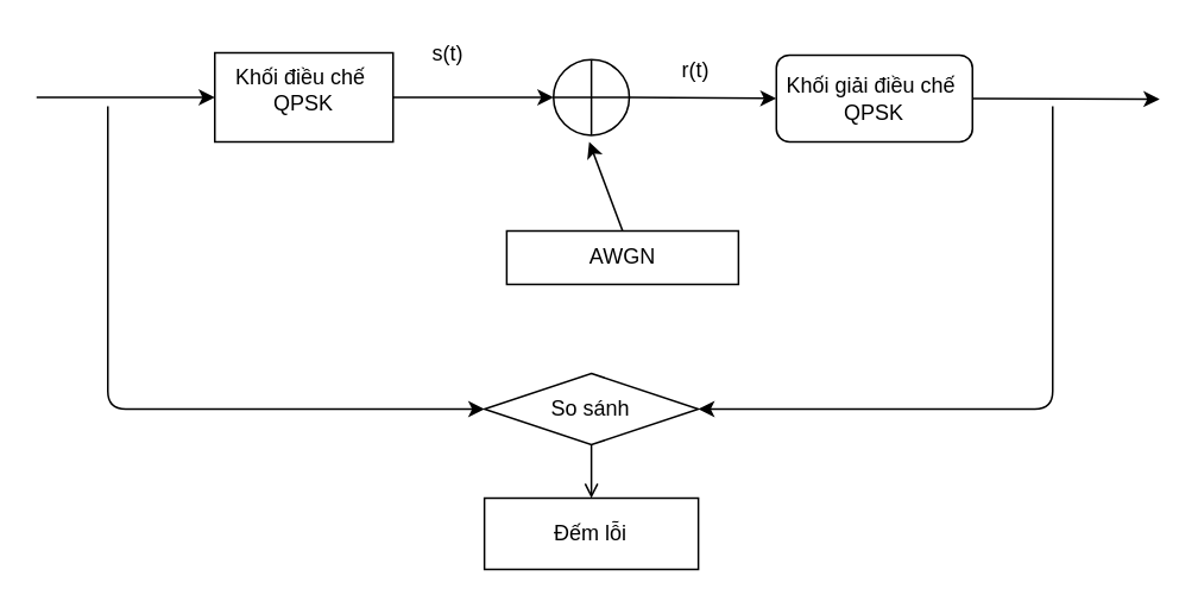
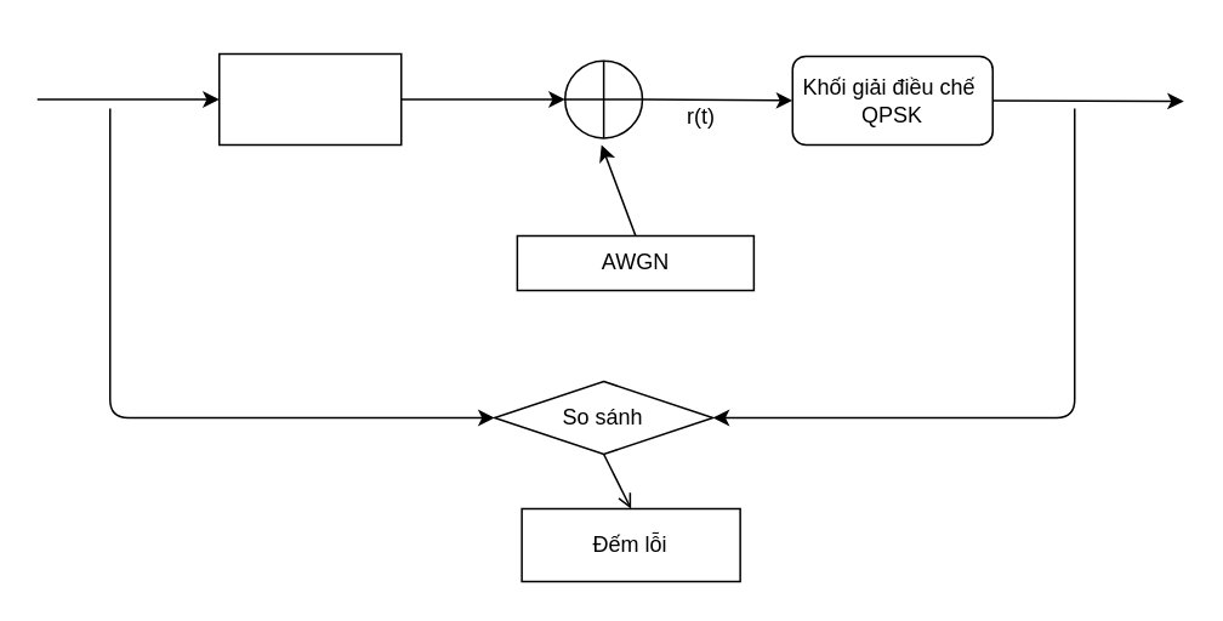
- <mxCell id="19" value="s(t)" style="text;html=1;strokeColor=none;fillColor=none;align=center;verticalAlign=middle;whiteSpace=wrap;rounded=0;" vertex="1" parent="1"><mxGeometry x="231.25" y="20.25" width="40" height="20" as="geometry" /></mxCell>
- <mxCell id="20" value="r(t)" style="text;html=1;strokeColor=none;fillColor=none;align=center;verticalAlign=middle;whiteSpace=wrap;rounded=0;" vertex="1" parent="1"><mxGeometry x="370" y="29" width="40" height="20" as="geometry" /></mxCell>
+ <mxCell id="20" value="r(t)" style="text;html=1;strokeColor=none;fillColor=none;align=center;verticalAlign=middle;whiteSpace=wrap;rounded=0;" vertex="1" parent="1"><mxGeometry x="365" y="54" width="40" height="20" as="geometry" /></mxCell>
- <mxCell id="10" value="Khối điều chế&amp;nbsp;&lt;br&gt;QPSK" style="text;html=1;strokeColor=none;fillColor=none;align=center;verticalAlign=middle;whiteSpace=wrap;rounded=0;" vertex="1" parent="1"><mxGeometry x="130" y="40.25" width="80" height="20" as="geometry" /></mxCell>
- <mxCell id="8" value="Đếm lỗi" style="rounded=0;whiteSpace=wrap;html=1;" vertex="1" parent="1"><mxGeometry x="271.25" y="279" width="120" height="40" as="geometry" /></mxCell>
+ <mxCell id="8" value="Đếm lỗi" style="rounded=0;whiteSpace=wrap;html=1;" vertex="1" parent="1"><mxGeometry x="286.25" y="279" width="120" height="40" as="geometry" /></mxCell>
